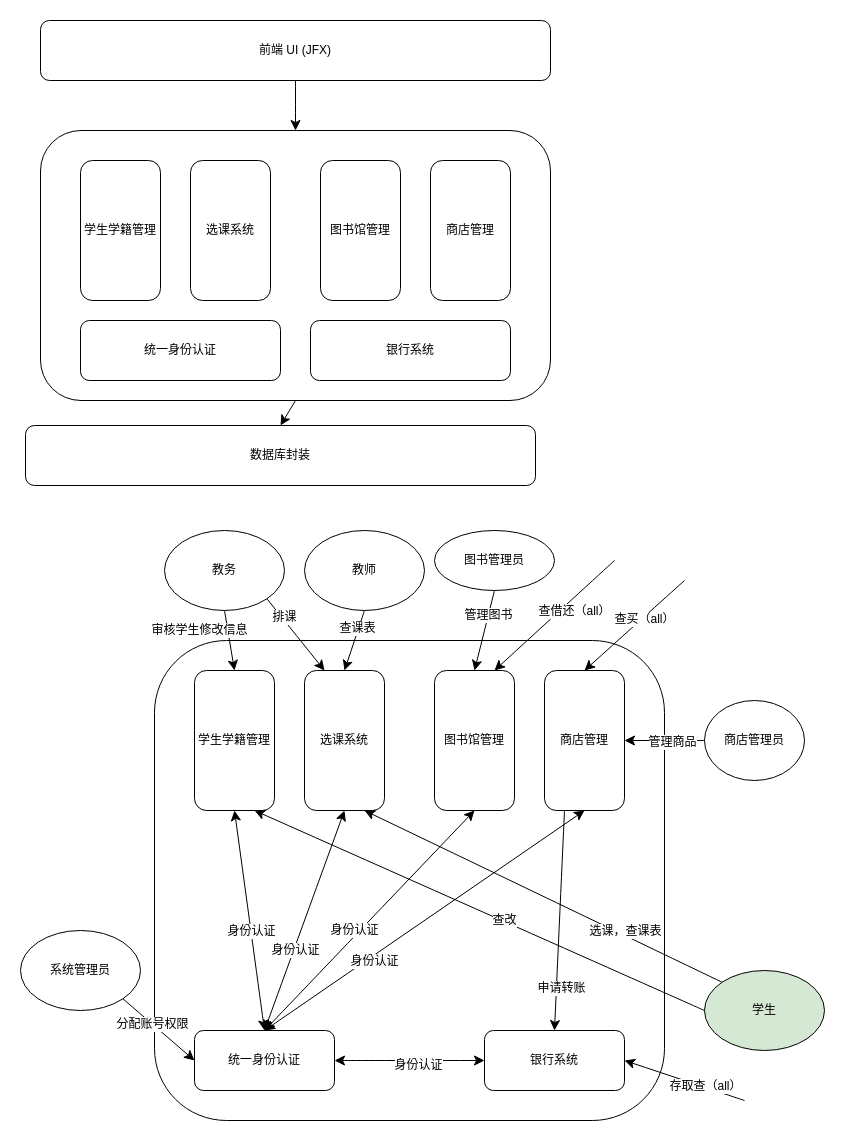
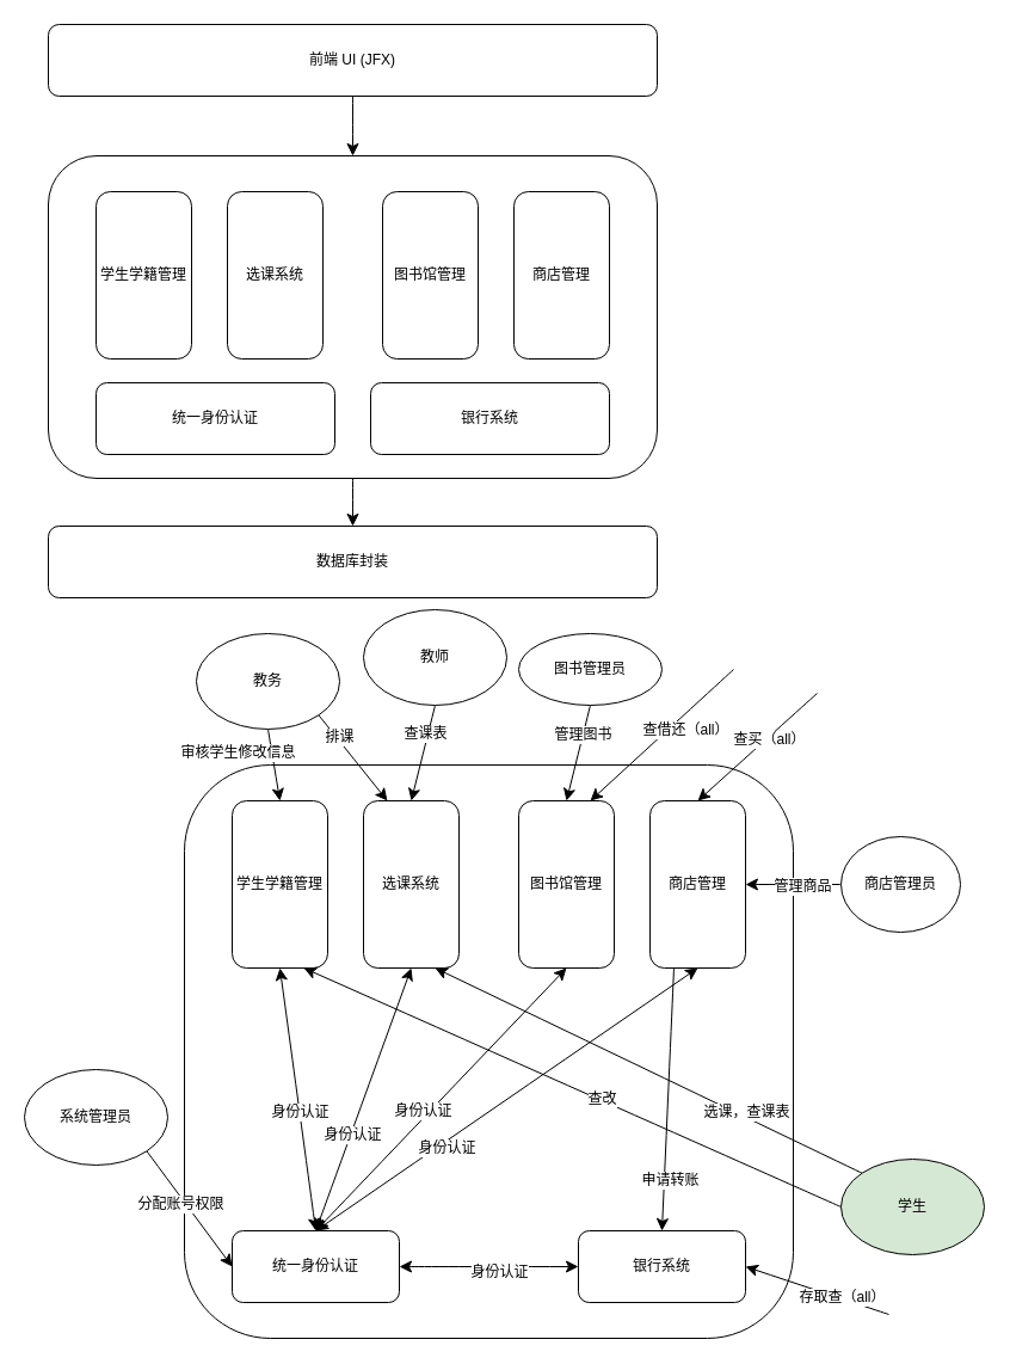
- <mxCell id="12" value="数据库封装" style="rounded=1;whiteSpace=wrap;html=1;" vertex="1" parent="1"><mxGeometry x="25" y="425" width="510" height="60" as="geometry" /></mxCell>
+ <mxCell id="12" value="数据库封装" style="rounded=1;whiteSpace=wrap;html=1;" vertex="1" parent="1"><mxGeometry x="40" y="440" width="510" height="60" as="geometry" /></mxCell>
- <mxCell id="50" value="教师" style="ellipse;whiteSpace=wrap;html=1;" vertex="1" parent="1"><mxGeometry x="304" y="530" width="120" height="80" as="geometry" /></mxCell>
+ <mxCell id="50" value="教师" style="ellipse;whiteSpace=wrap;html=1;" vertex="1" parent="1"><mxGeometry x="304" y="510" width="120" height="80" as="geometry" /></mxCell>
- <mxCell id="59" value="系统管理员" style="ellipse;whiteSpace=wrap;html=1;" vertex="1" parent="1"><mxGeometry x="20" y="930" width="120" height="80" as="geometry" /></mxCell>
+ <mxCell id="59" value="系统管理员" style="ellipse;whiteSpace=wrap;html=1;" vertex="1" parent="1"><mxGeometry x="20" y="895" width="120" height="80" as="geometry" /></mxCell>
